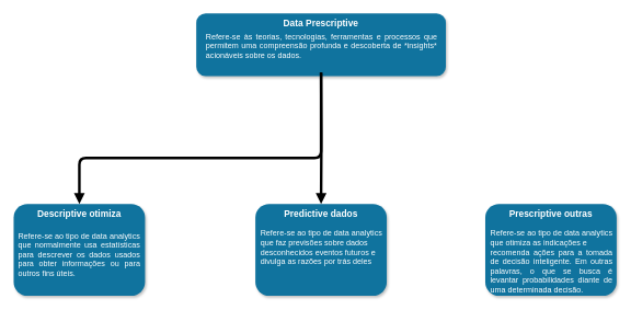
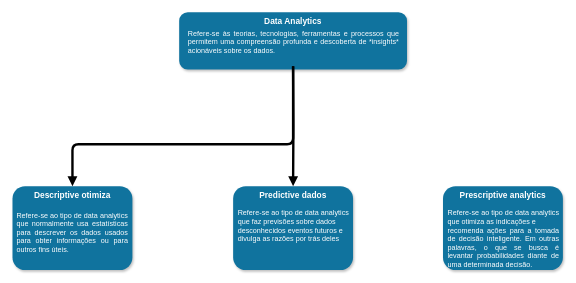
- <mxCell id="6" value="Data Prescriptive" style="rounded=1;fillColor=#10739E;strokeColor=none;shadow=1;gradientColor=none;fontStyle=1;fontColor=#FFFFFF;fontSize=14;verticalAlign=top;" parent="5" vertex="1"><mxGeometry width="380" height="95.5" as="geometry" /></mxCell>
+ <mxCell id="6" value="Data Analytics" style="rounded=1;fillColor=#10739E;strokeColor=none;shadow=1;gradientColor=none;fontStyle=1;fontColor=#FFFFFF;fontSize=14;verticalAlign=top;" parent="5" vertex="1"><mxGeometry width="380" height="95.5" as="geometry" /></mxCell>
- <mxCell id="4" value="Prescriptive outras" style="rounded=1;fillColor=#10739E;strokeColor=none;shadow=1;gradientColor=none;fontStyle=1;fontColor=#FFFFFF;fontSize=14;verticalAlign=top;" parent="1" vertex="1"><mxGeometry x="738" y="310" width="200" height="140" as="geometry" /></mxCell>
+ <mxCell id="4" value="Prescriptive analytics" style="rounded=1;fillColor=#10739E;strokeColor=none;shadow=1;gradientColor=none;fontStyle=1;fontColor=#FFFFFF;fontSize=14;verticalAlign=top;" parent="1" vertex="1"><mxGeometry x="738" y="310" width="200" height="140" as="geometry" /></mxCell>
